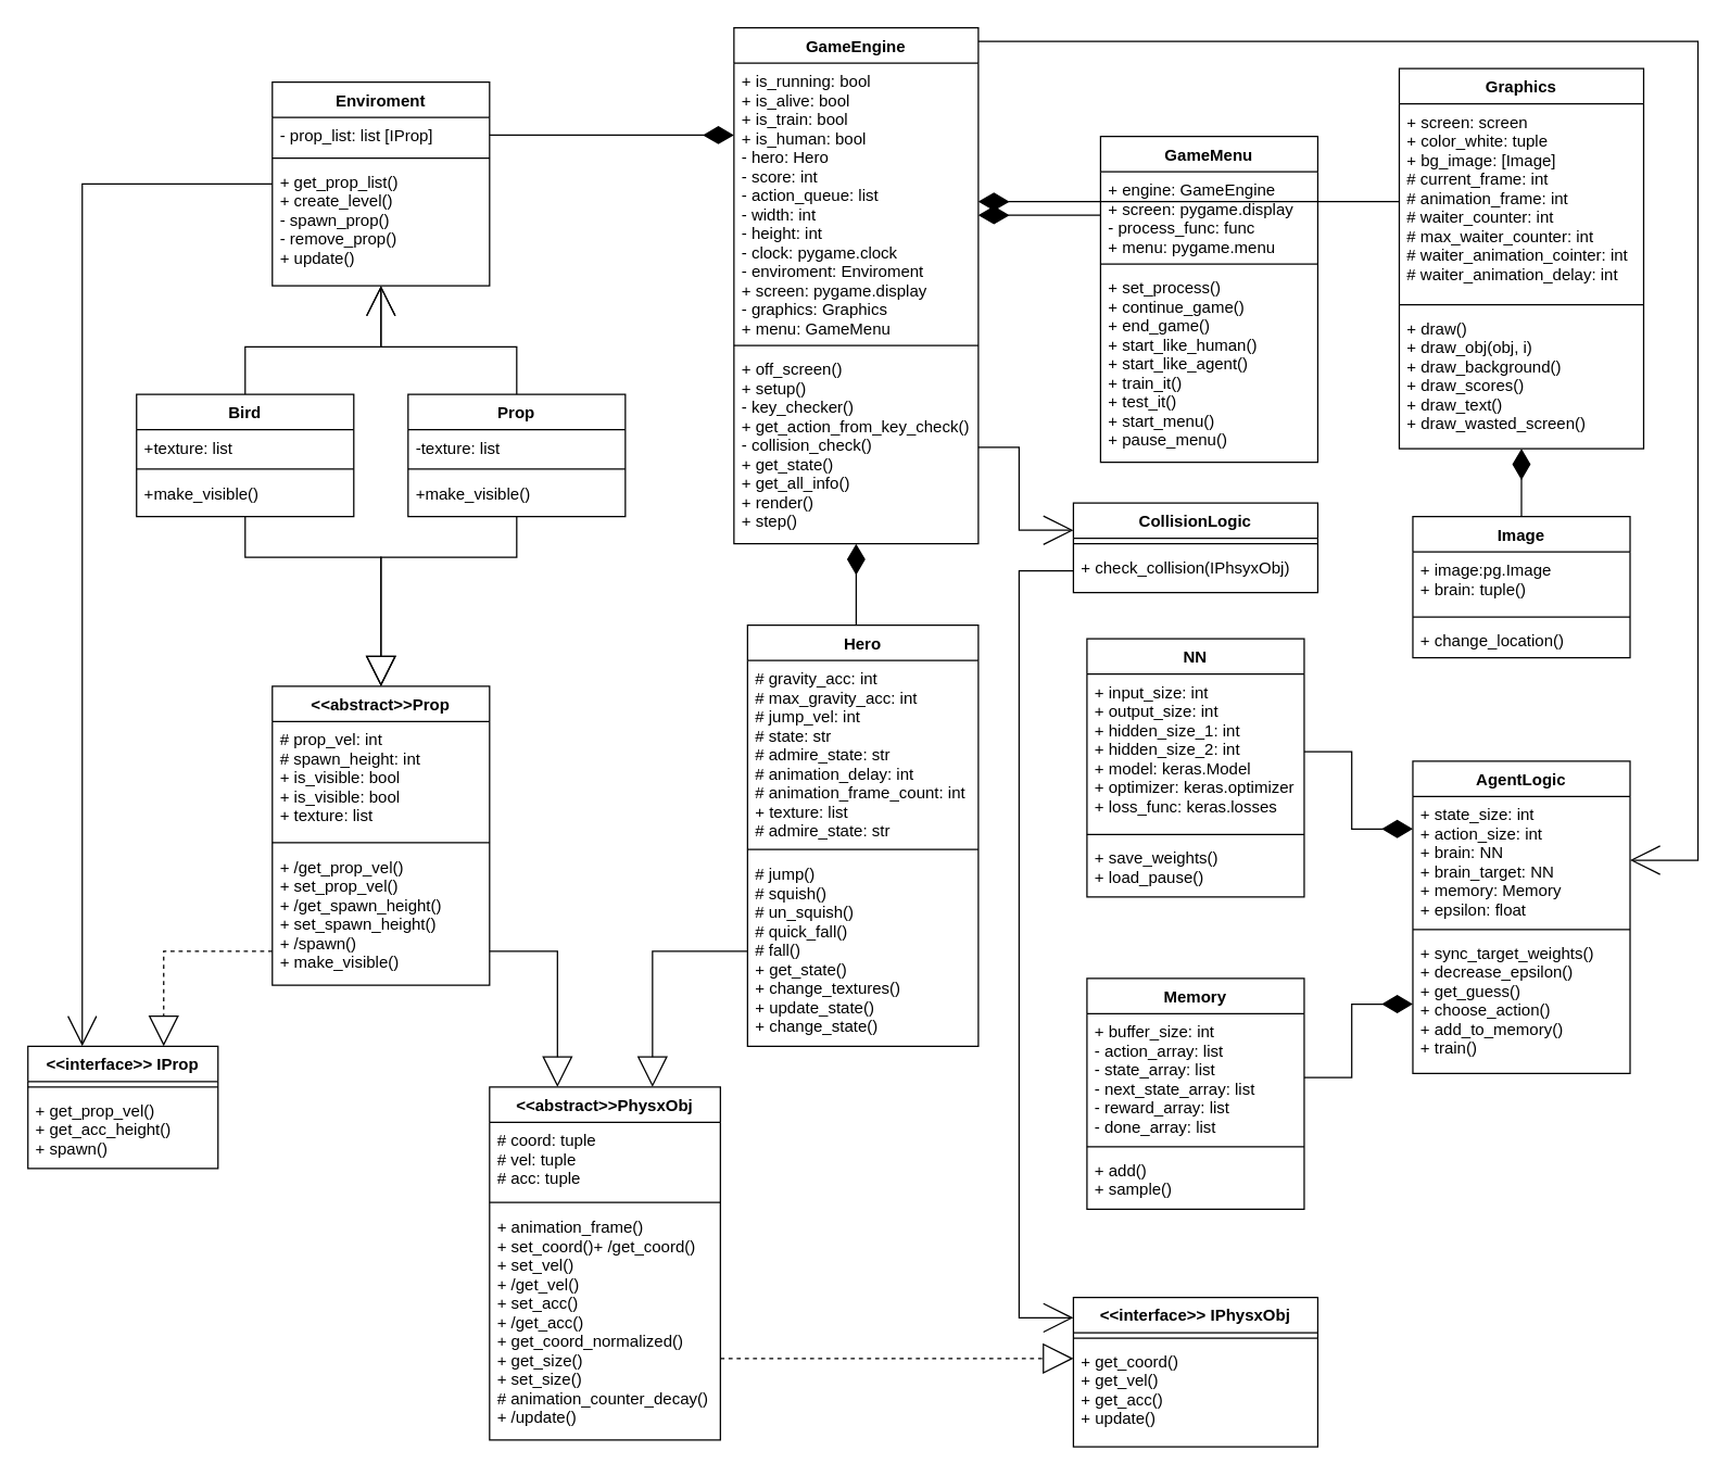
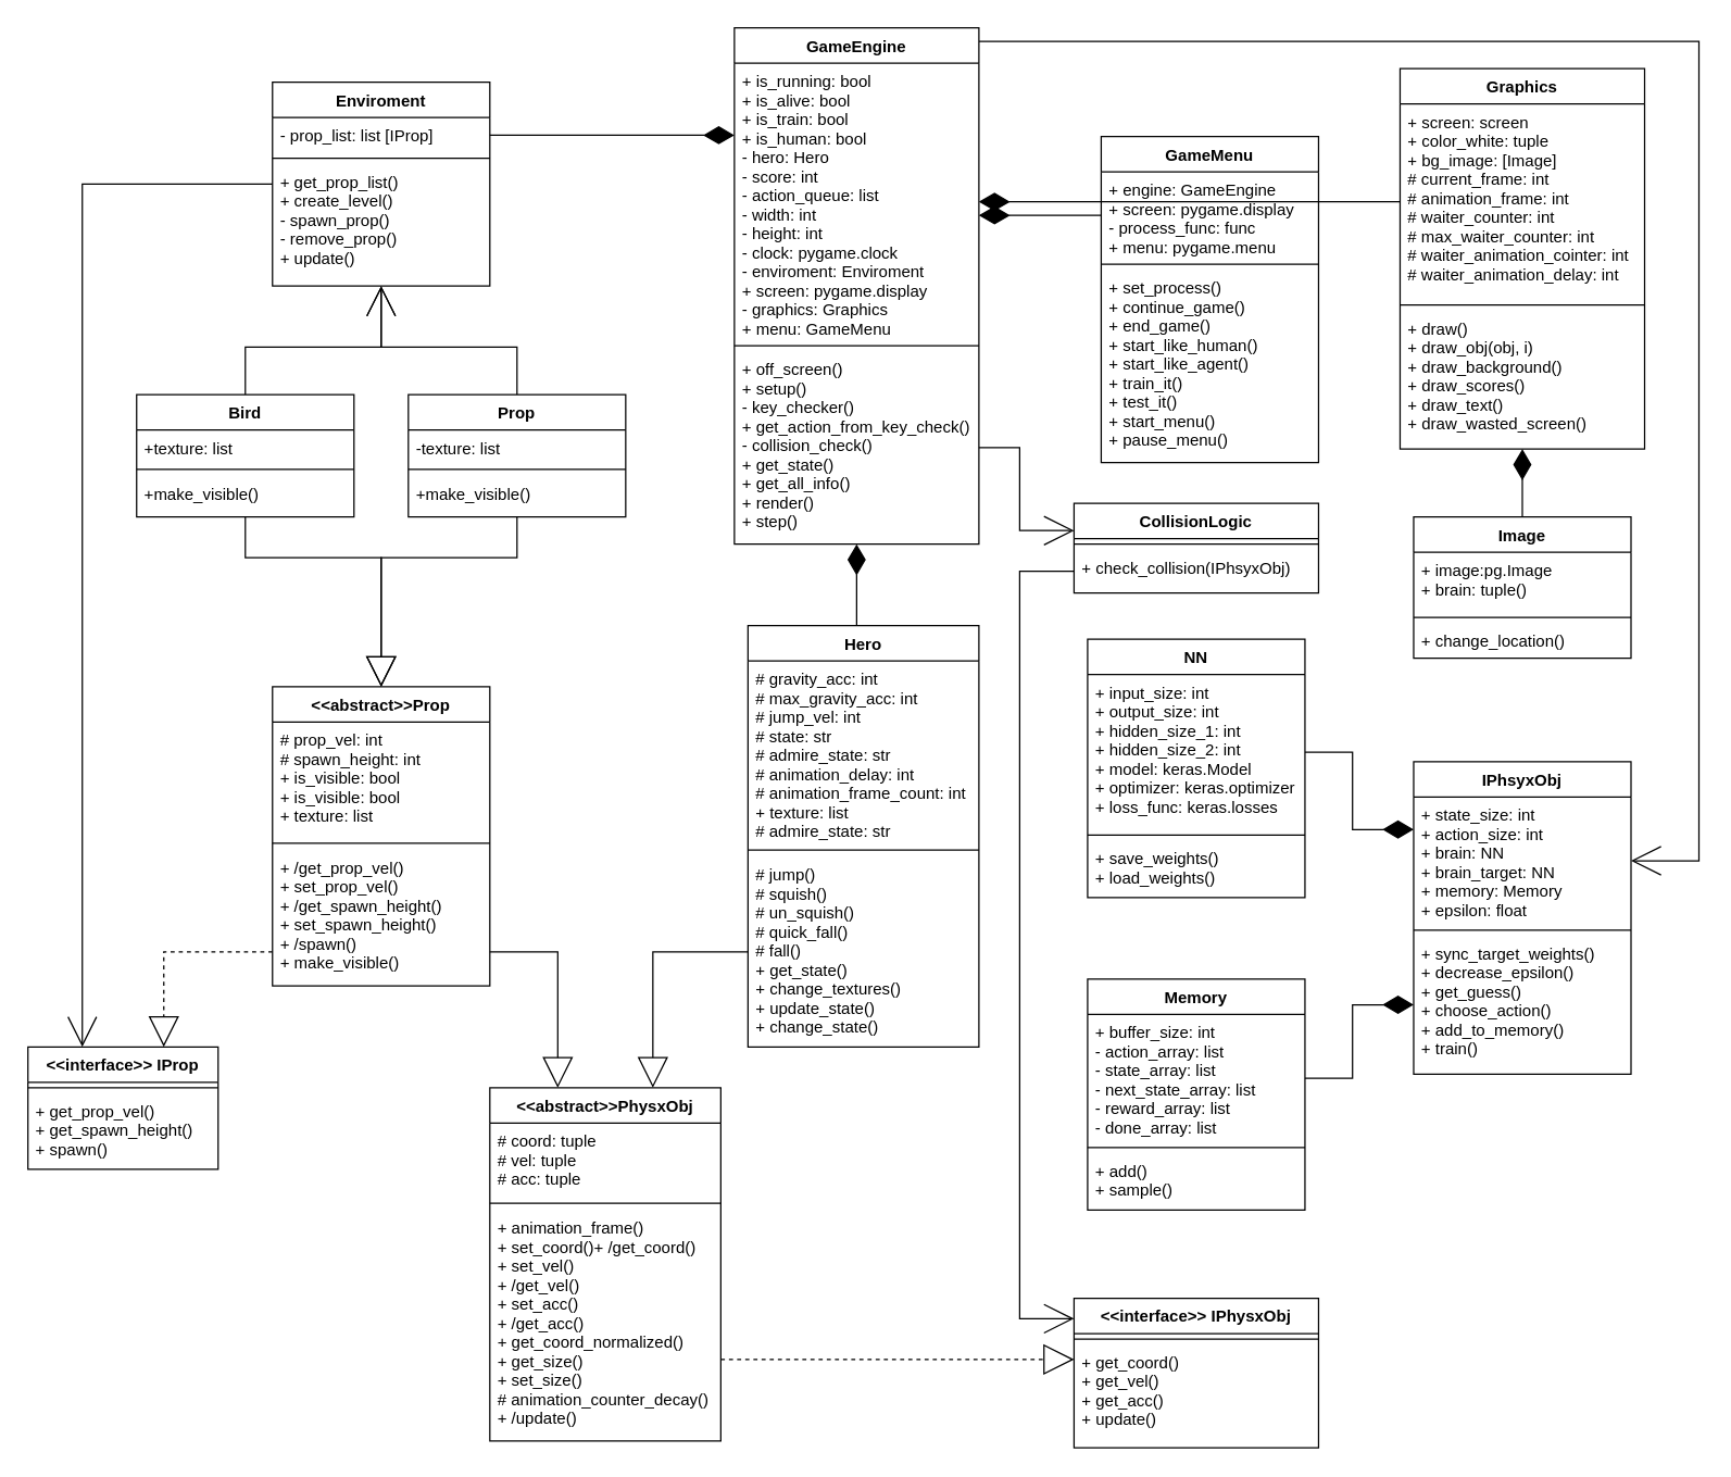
- <mxCell id="12" value="AgentLogic" style="swimlane;fontStyle=1;align=center;verticalAlign=top;childLayout=stackLayout;horizontal=1;startSize=26;horizontalStack=0;resizeParent=1;resizeParentMax=0;resizeLast=0;collapsible=1;marginBottom=0;" parent="1" vertex="1" treatAsSingle="0"><mxGeometry x="1040" y="560" width="160" height="230" as="geometry" /></mxCell>
+ <mxCell id="12" value="IPhsyxObj" style="swimlane;fontStyle=1;align=center;verticalAlign=top;childLayout=stackLayout;horizontal=1;startSize=26;horizontalStack=0;resizeParent=1;resizeParentMax=0;resizeLast=0;collapsible=1;marginBottom=0;" parent="1" vertex="1" treatAsSingle="0"><mxGeometry x="1040" y="560" width="160" height="230" as="geometry" /></mxCell>
- <mxCell id="27" value="+ save_weights()&#10;+ load_pause()&#10;" style="text;strokeColor=none;fillColor=none;align=left;verticalAlign=top;spacingLeft=4;spacingRight=4;overflow=hidden;rotatable=0;points=[[0,0.5],[1,0.5]];portConstraint=eastwest;" parent="24" vertex="1"><mxGeometry y="148" width="160" height="42" as="geometry" /></mxCell>
+ <mxCell id="27" value="+ save_weights()&#10;+ load_weights()&#10;" style="text;strokeColor=none;fillColor=none;align=left;verticalAlign=top;spacingLeft=4;spacingRight=4;overflow=hidden;rotatable=0;points=[[0,0.5],[1,0.5]];portConstraint=eastwest;" parent="24" vertex="1"><mxGeometry y="148" width="160" height="42" as="geometry" /></mxCell>
- <mxCell id="53" value="+ get_prop_vel()&#10;+ get_acc_height()&#10;+ spawn()&#10;&#10;&#10;" style="text;strokeColor=none;fillColor=none;align=left;verticalAlign=top;spacingLeft=4;spacingRight=4;overflow=hidden;rotatable=0;points=[[0,0.5],[1,0.5]];portConstraint=eastwest;" parent="51" vertex="1"><mxGeometry y="34" width="140" height="56" as="geometry" /></mxCell>
+ <mxCell id="53" value="+ get_prop_vel()&#10;+ get_spawn_height()&#10;+ spawn()&#10;&#10;&#10;" style="text;strokeColor=none;fillColor=none;align=left;verticalAlign=top;spacingLeft=4;spacingRight=4;overflow=hidden;rotatable=0;points=[[0,0.5],[1,0.5]];portConstraint=eastwest;" parent="51" vertex="1"><mxGeometry y="34" width="140" height="56" as="geometry" /></mxCell>
